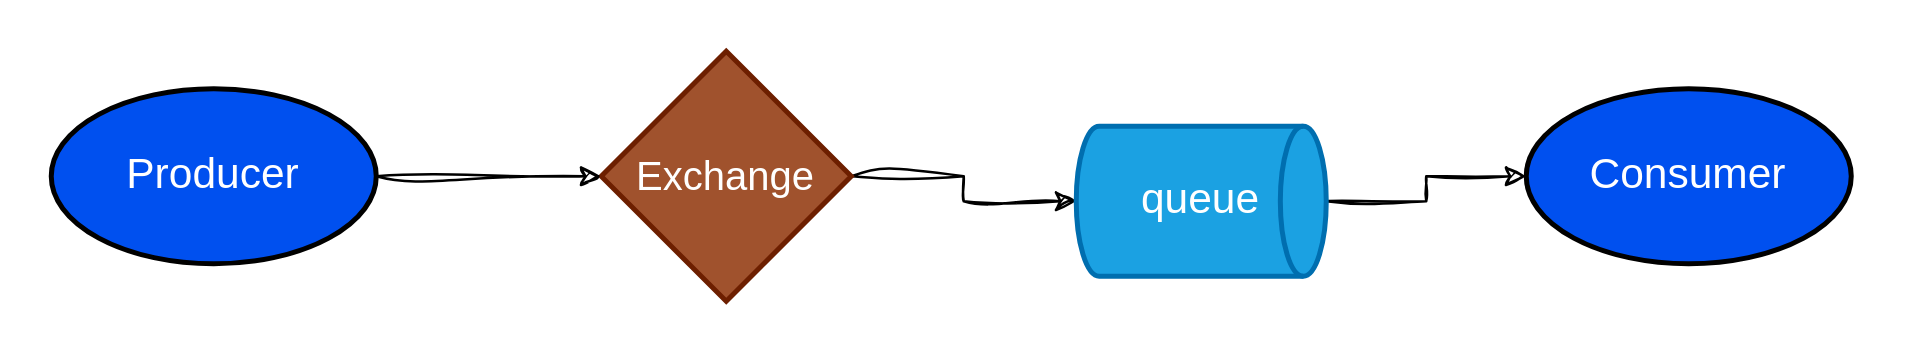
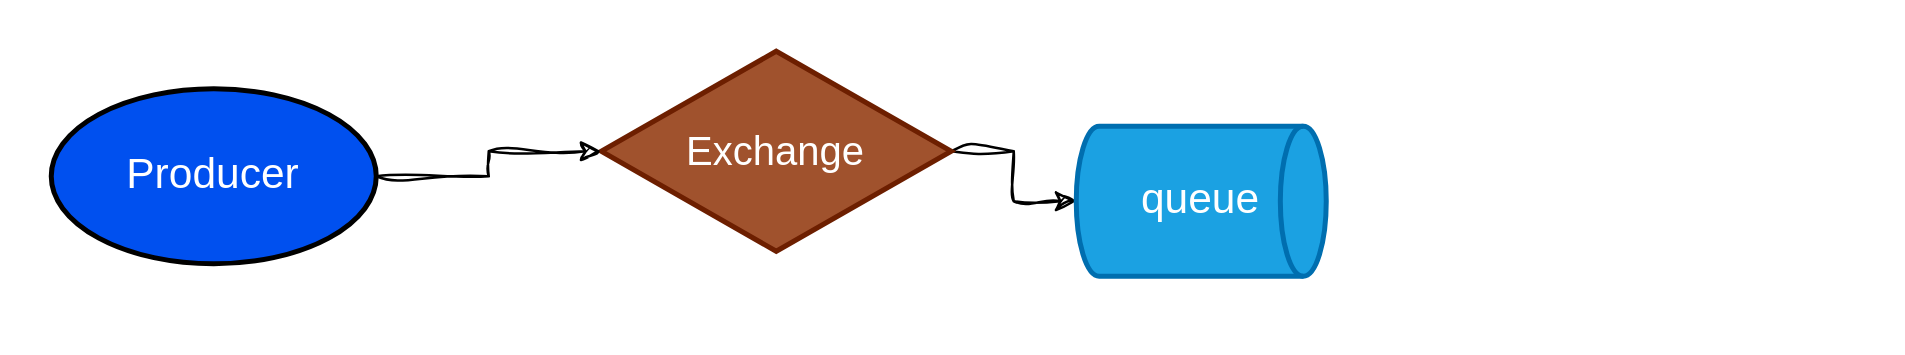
- <mxCell id="3" value="Exchange" style="strokeWidth=2;html=1;shape=mxgraph.flowchart.decision;whiteSpace=wrap;fillColor=#a0522d;strokeColor=#6D1F00;fontColor=#ffffff;fontSize=16;rounded=0;" vertex="1" parent="1"><mxGeometry x="240" y="20" width="100" height="100" as="geometry" /></mxCell>
+ <mxCell id="3" value="Exchange" style="strokeWidth=2;html=1;shape=mxgraph.flowchart.decision;whiteSpace=wrap;fillColor=#a0522d;strokeColor=#6D1F00;fontColor=#ffffff;fontSize=16;rounded=0;" vertex="1" parent="1"><mxGeometry x="240" y="20" width="140" height="80" as="geometry" /></mxCell>
- <mxCell id="8" value="Consumer" style="strokeWidth=2;html=1;shape=mxgraph.flowchart.start_1;whiteSpace=wrap;fillColor=#0050ef;strokeColor=default;fontColor=#ffffff;fontSize=17;rounded=0;" vertex="1" parent="1"><mxGeometry x="610" y="35" width="130" height="70" as="geometry" /></mxCell>
- <mxCell id="4" style="edgeStyle=orthogonalEdgeStyle;rounded=0;orthogonalLoop=1;jettySize=auto;html=1;entryX=0;entryY=0.5;entryDx=0;entryDy=0;entryPerimeter=0;labelBackgroundColor=#000000;sketch=1;curveFitting=1;jiggle=2;" edge="1" parent="1" source="5" target="8"><mxGeometry relative="1" as="geometry" /></mxCell>
